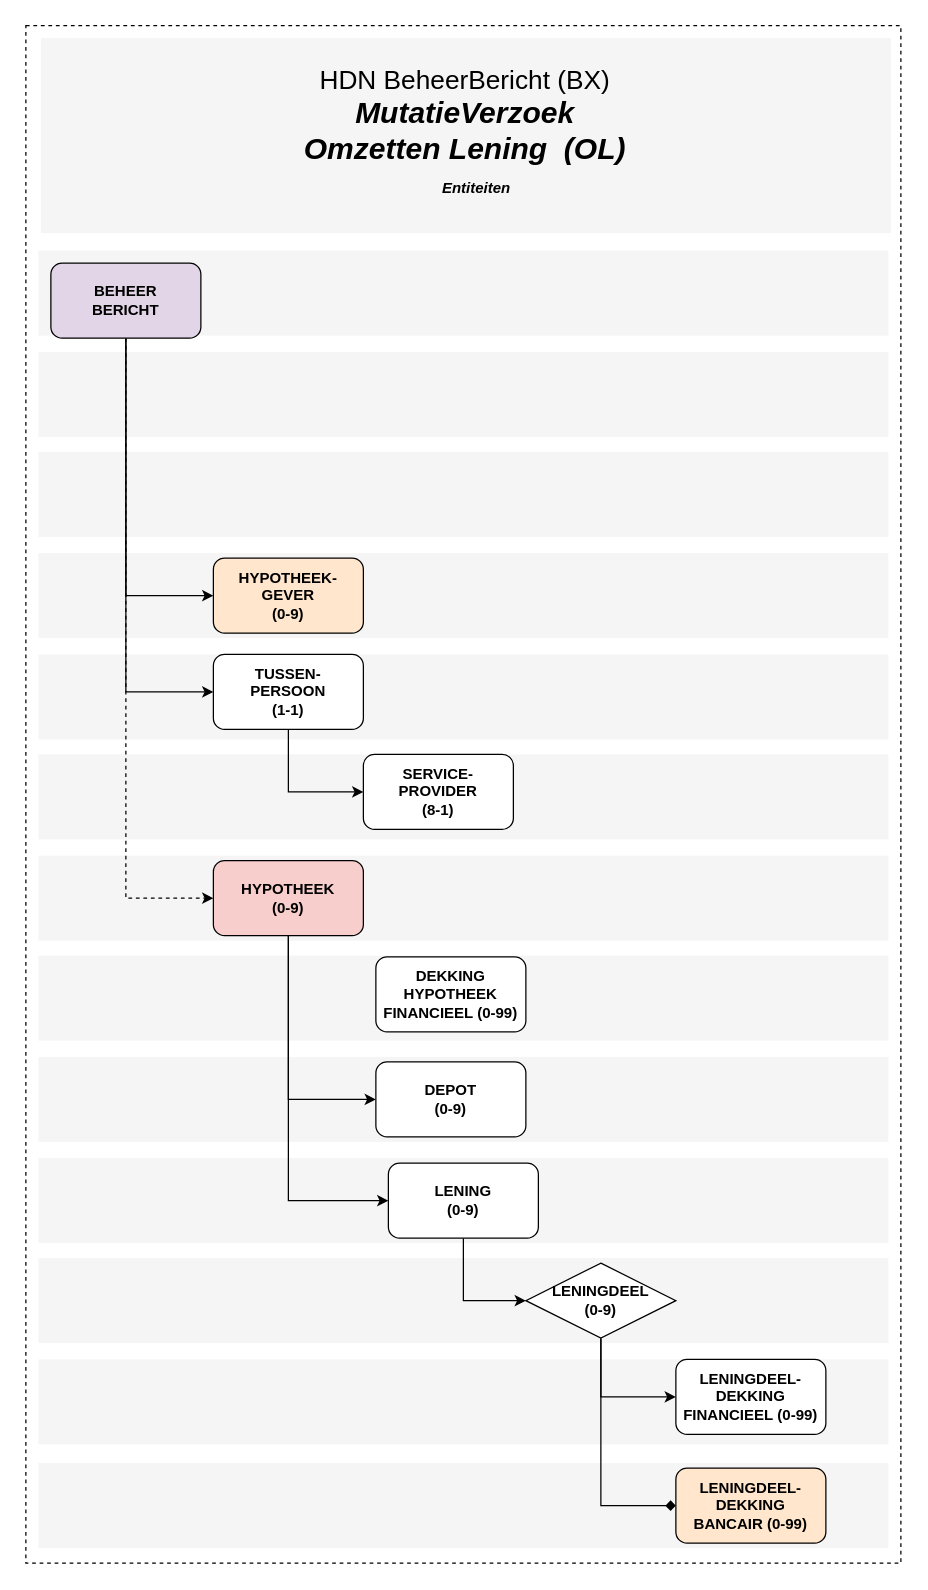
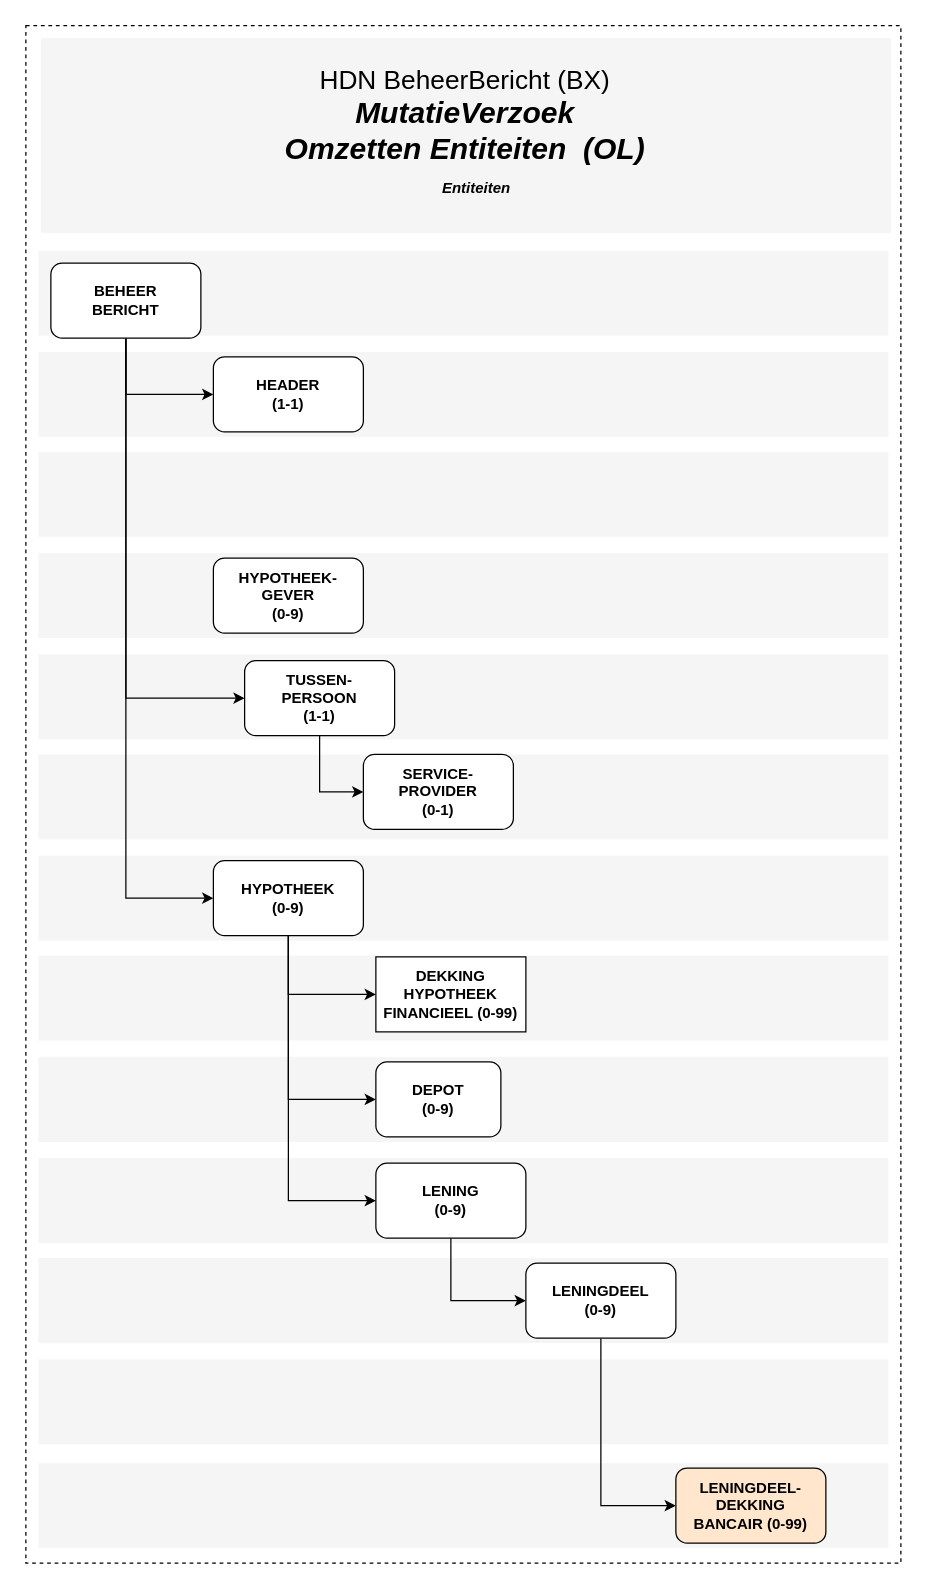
- <mxCell id="39" value="&lt;font style=&quot;font-size: 21px&quot;&gt;HDN BeheerBericht (BX)&lt;br&gt;&lt;/font&gt;&lt;span style=&quot;font-size: 24px&quot;&gt;&lt;b&gt;&lt;i&gt;MutatieVerzoek&lt;br&gt;Omzetten Lening&amp;nbsp;&lt;/i&gt;&lt;/b&gt;&lt;/span&gt;&lt;b style=&quot;font-size: 24px&quot;&gt;&lt;i&gt;&amp;nbsp;(OL)&lt;/i&gt;&lt;/b&gt;" style="text;html=1;strokeColor=none;fillColor=none;align=center;verticalAlign=middle;whiteSpace=wrap;rounded=0;" parent="38" vertex="1"><mxGeometry y="17" width="664.766" height="74.468" as="geometry" /></mxCell>
+ <mxCell id="39" value="&lt;font style=&quot;font-size: 21px&quot;&gt;HDN BeheerBericht (BX)&lt;br&gt;&lt;/font&gt;&lt;span style=&quot;font-size: 24px&quot;&gt;&lt;b&gt;&lt;i&gt;MutatieVerzoek&lt;br&gt;Omzetten Entiteiten&amp;nbsp;&lt;/i&gt;&lt;/b&gt;&lt;/span&gt;&lt;b style=&quot;font-size: 24px&quot;&gt;&lt;i&gt;&amp;nbsp;(OL)&lt;/i&gt;&lt;/b&gt;" style="text;html=1;strokeColor=none;fillColor=none;align=center;verticalAlign=middle;whiteSpace=wrap;rounded=0;" parent="38" vertex="1"><mxGeometry y="17" width="664.766" height="74.468" as="geometry" /></mxCell>
- <mxCell id="23" value="BEHEER&lt;br&gt;BERICHT" style="rounded=1;whiteSpace=wrap;html=1;fontStyle=1;fillColor=#e1d5e7;" parent="1" vertex="1"><mxGeometry x="39.997" y="210" width="120" height="60" as="geometry" /></mxCell>
+ <mxCell id="23" value="BEHEER&lt;br&gt;BERICHT" style="rounded=1;whiteSpace=wrap;html=1;fontStyle=1;" parent="1" vertex="1"><mxGeometry x="39.997" y="210" width="120" height="60" as="geometry" /></mxCell>
+ <mxCell id="19" style="edgeStyle=orthogonalEdgeStyle;rounded=0;orthogonalLoop=1;jettySize=auto;html=1;exitX=0.5;exitY=1;exitDx=0;exitDy=0;entryX=0;entryY=0.5;entryDx=0;entryDy=0;" parent="1" source="23" target="24" edge="1"><mxGeometry relative="1" as="geometry" /></mxCell>
+ <mxCell id="24" value="HEADER&lt;br&gt;(1-1)" style="rounded=1;whiteSpace=wrap;html=1;fontStyle=1;" parent="1" vertex="1"><mxGeometry x="169.997" y="285" width="120" height="60" as="geometry" /></mxCell>
- <mxCell id="20" style="edgeStyle=orthogonalEdgeStyle;rounded=0;orthogonalLoop=1;jettySize=auto;html=1;exitX=0.5;exitY=1;exitDx=0;exitDy=0;entryX=0;entryY=0.5;entryDx=0;entryDy=0;" parent="1" source="23" target="18" edge="1"><mxGeometry relative="1" as="geometry" /></mxCell>
- <mxCell id="18" value="HYPOTHEEK-&lt;br&gt;GEVER&lt;br&gt;(0-9)" style="rounded=1;whiteSpace=wrap;html=1;fontStyle=1;fillColor=#ffe6cc;" parent="1" vertex="1"><mxGeometry x="169.997" y="446" width="120" height="60" as="geometry" /></mxCell>
+ <mxCell id="18" value="HYPOTHEEK-&lt;br&gt;GEVER&lt;br&gt;(0-9)" style="rounded=1;whiteSpace=wrap;html=1;fontStyle=1;" parent="1" vertex="1"><mxGeometry x="169.997" y="446" width="120" height="60" as="geometry" /></mxCell>
- <mxCell id="26" value="TUSSEN-&lt;br&gt;PERSOON&lt;br&gt;(1-1)" style="rounded=1;whiteSpace=wrap;html=1;fontStyle=1;" parent="1" vertex="1"><mxGeometry x="169.997" y="523" width="120" height="60" as="geometry" /></mxCell>
+ <mxCell id="26" value="TUSSEN-&lt;br&gt;PERSOON&lt;br&gt;(1-1)" style="rounded=1;whiteSpace=wrap;html=1;fontStyle=1;" parent="1" vertex="1"><mxGeometry x="194.997" y="528" width="120" height="60" as="geometry" /></mxCell>
- <mxCell id="41" value="SERVICE-&lt;br&gt;PROVIDER&lt;br&gt;(8-1)" style="rounded=1;whiteSpace=wrap;html=1;fontStyle=1;" parent="1" vertex="1"><mxGeometry x="289.997" y="603" width="120" height="60" as="geometry" /></mxCell>
+ <mxCell id="41" value="SERVICE-&lt;br&gt;PROVIDER&lt;br&gt;(0-1)" style="rounded=1;whiteSpace=wrap;html=1;fontStyle=1;" parent="1" vertex="1"><mxGeometry x="289.997" y="603" width="120" height="60" as="geometry" /></mxCell>
- <mxCell id="22" style="edgeStyle=orthogonalEdgeStyle;rounded=0;orthogonalLoop=1;jettySize=auto;html=1;exitX=0.5;exitY=1;exitDx=0;exitDy=0;entryX=0;entryY=0.5;entryDx=0;entryDy=0;dashed=1;" parent="1" source="23" target="30" edge="1"><mxGeometry relative="1" as="geometry" /></mxCell>
+ <mxCell id="22" style="edgeStyle=orthogonalEdgeStyle;rounded=0;orthogonalLoop=1;jettySize=auto;html=1;exitX=0.5;exitY=1;exitDx=0;exitDy=0;entryX=0;entryY=0.5;entryDx=0;entryDy=0;" parent="1" source="23" target="30" edge="1"><mxGeometry relative="1" as="geometry" /></mxCell>
- <mxCell id="30" value="HYPOTHEEK&lt;br&gt;(0-9)" style="rounded=1;whiteSpace=wrap;html=1;fontStyle=1;fillColor=#f8cecc;" parent="1" vertex="1"><mxGeometry x="169.997" y="688" width="120" height="60" as="geometry" /></mxCell>
+ <mxCell id="30" value="HYPOTHEEK&lt;br&gt;(0-9)" style="rounded=1;whiteSpace=wrap;html=1;fontStyle=1;" parent="1" vertex="1"><mxGeometry x="169.997" y="688" width="120" height="60" as="geometry" /></mxCell>
+ <mxCell id="27" style="edgeStyle=orthogonalEdgeStyle;rounded=0;orthogonalLoop=1;jettySize=auto;html=1;exitX=0.5;exitY=1;exitDx=0;exitDy=0;entryX=0;entryY=0.5;entryDx=0;entryDy=0;" parent="1" source="30" target="31" edge="1"><mxGeometry relative="1" as="geometry" /></mxCell>
- <mxCell id="31" value="DEKKING HYPOTHEEK&lt;br&gt;FINANCIEEL (0-99)" style="rounded=1;whiteSpace=wrap;html=1;fontStyle=1;" parent="1" vertex="1"><mxGeometry x="299.997" y="765" width="120" height="60" as="geometry" /></mxCell>
+ <mxCell id="31" value="DEKKING HYPOTHEEK&lt;br&gt;FINANCIEEL (0-99)" style="whiteSpace=wrap;html=1;fontStyle=1;rounded=0;" parent="1" vertex="1"><mxGeometry x="299.997" y="765" width="120" height="60" as="geometry" /></mxCell>
- <mxCell id="32" value="DEPOT&lt;br&gt;(0-9)" style="rounded=1;whiteSpace=wrap;html=1;fontStyle=1;" parent="1" vertex="1"><mxGeometry x="299.997" y="849" width="120" height="60" as="geometry" /></mxCell>
+ <mxCell id="32" value="DEPOT&lt;br&gt;(0-9)" style="rounded=1;whiteSpace=wrap;html=1;fontStyle=1;" parent="1" vertex="1"><mxGeometry x="299.997" y="849" width="100" height="60" as="geometry" /></mxCell>
- <mxCell id="17" value="LENING&lt;br&gt;(0-9)" style="rounded=1;whiteSpace=wrap;html=1;fontStyle=1;" parent="1" vertex="1"><mxGeometry x="309.997" y="930" width="120" height="60" as="geometry" /></mxCell>
+ <mxCell id="17" value="LENING&lt;br&gt;(0-9)" style="rounded=1;whiteSpace=wrap;html=1;fontStyle=1;" parent="1" vertex="1"><mxGeometry x="299.997" y="930" width="120" height="60" as="geometry" /></mxCell>
- <mxCell id="35" value="LENINGDEEL&lt;br&gt;(0-9)" style="rhombus;whiteSpace=wrap;html=1;fontStyle=1;" parent="1" vertex="1"><mxGeometry x="419.997" y="1010" width="120" height="60" as="geometry" /></mxCell>
+ <mxCell id="35" value="LENINGDEEL&lt;br&gt;(0-9)" style="rounded=1;whiteSpace=wrap;html=1;fontStyle=1;" parent="1" vertex="1"><mxGeometry x="419.997" y="1010" width="120" height="60" as="geometry" /></mxCell>
- <mxCell id="33" style="edgeStyle=orthogonalEdgeStyle;rounded=0;orthogonalLoop=1;jettySize=auto;html=1;exitX=0.5;exitY=1;exitDx=0;exitDy=0;entryX=0;entryY=0.5;entryDx=0;entryDy=0;" parent="1" source="35" target="36" edge="1"><mxGeometry relative="1" as="geometry" /></mxCell>
- <mxCell id="36" value="LENINGDEEL-&lt;br&gt;DEKKING FINANCIEEL&amp;nbsp;(0-99)" style="rounded=1;whiteSpace=wrap;html=1;fontStyle=1;" parent="1" vertex="1"><mxGeometry x="539.997" y="1087" width="120" height="60" as="geometry" /></mxCell>
- <mxCell id="34" style="edgeStyle=orthogonalEdgeStyle;rounded=0;orthogonalLoop=1;jettySize=auto;html=1;exitX=0.5;exitY=1;exitDx=0;exitDy=0;entryX=0;entryY=0.5;entryDx=0;entryDy=0;endArrow=diamond;endFill=1;fontSize=16;" parent="1" source="35" target="42" edge="1"><mxGeometry relative="1" as="geometry" /></mxCell>
+ <mxCell id="34" style="edgeStyle=orthogonalEdgeStyle;rounded=0;orthogonalLoop=1;jettySize=auto;html=1;exitX=0.5;exitY=1;exitDx=0;exitDy=0;entryX=0;entryY=0.5;entryDx=0;entryDy=0;endArrow=classic;endFill=1;fontSize=16;" parent="1" source="35" target="42" edge="1"><mxGeometry relative="1" as="geometry" /></mxCell>
